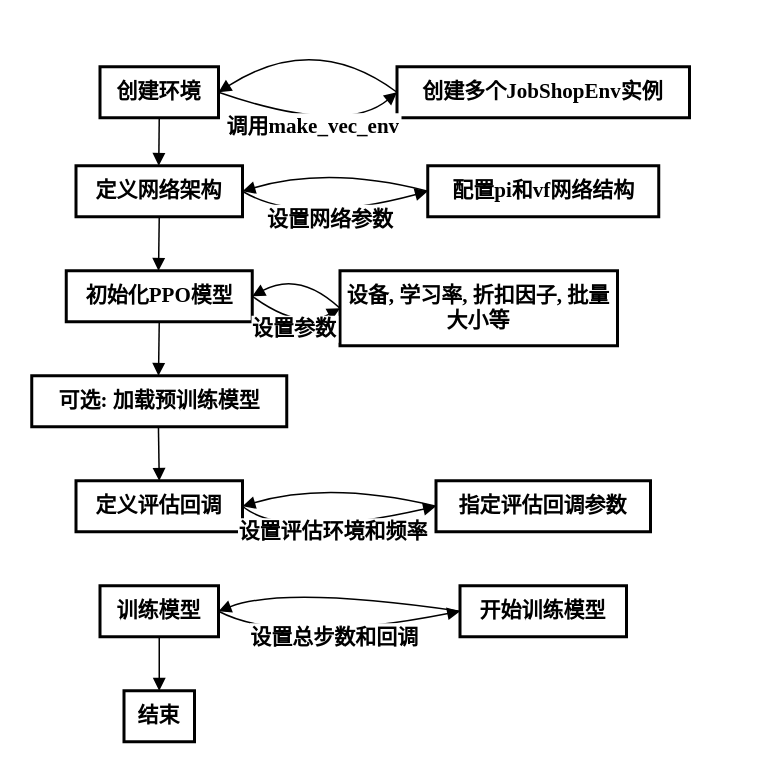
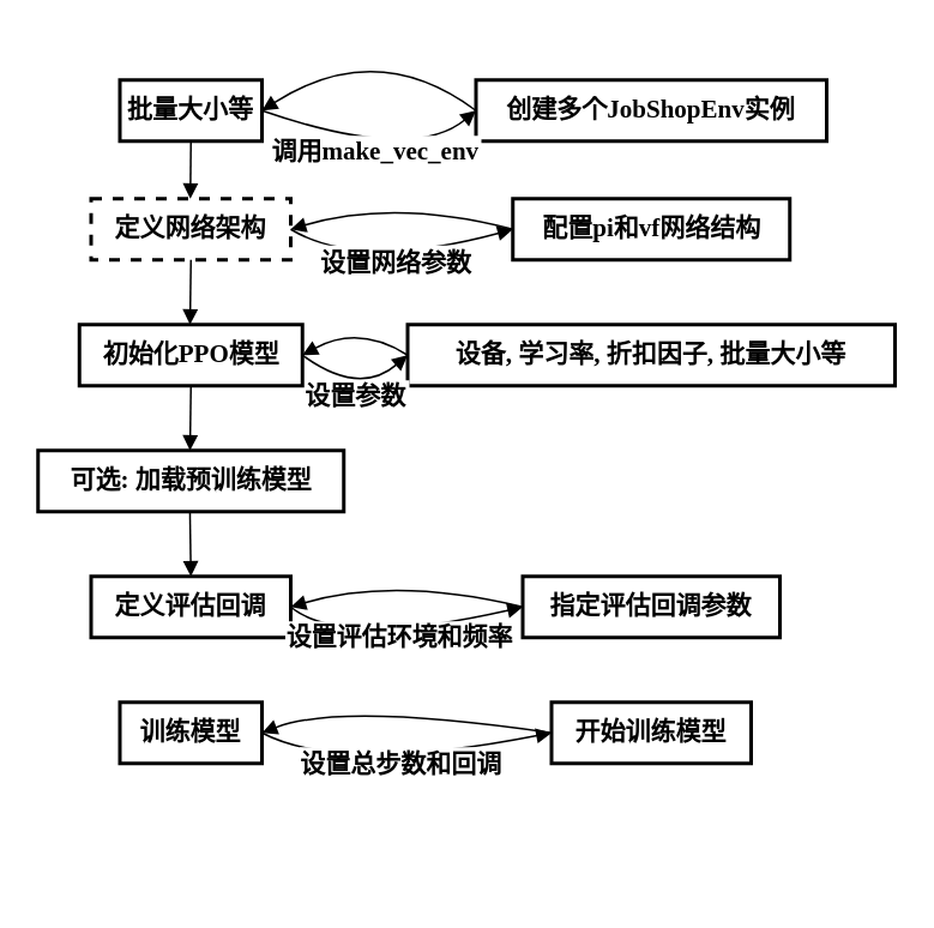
- <mxCell id="2" value="创建环境" style="whiteSpace=wrap;strokeWidth=2;fontFamily=宋体-简;fontStyle=1;fontSize=14;" vertex="1" parent="1"><mxGeometry x="66" y="44" width="79" height="34" as="geometry" /></mxCell>
+ <mxCell id="2" value="批量大小等" style="whiteSpace=wrap;strokeWidth=2;fontFamily=宋体-简;fontStyle=1;fontSize=14;" vertex="1" parent="1"><mxGeometry x="66" y="44" width="79" height="34" as="geometry" /></mxCell>
- <mxCell id="3" value="定义网络架构" style="whiteSpace=wrap;strokeWidth=2;fontFamily=宋体-简;fontStyle=1;fontSize=14;" vertex="1" parent="1"><mxGeometry x="50" y="110" width="111" height="34" as="geometry" /></mxCell>
+ <mxCell id="3" value="定义网络架构" style="whiteSpace=wrap;strokeWidth=2;fontFamily=宋体-简;fontStyle=1;fontSize=14;dashed=1;" vertex="1" parent="1"><mxGeometry x="50" y="110" width="111" height="34" as="geometry" /></mxCell>
- <mxCell id="11" value="设备, 学习率, 折扣因子, 批量大小等" style="whiteSpace=wrap;strokeWidth=2;fontFamily=宋体-简;fontStyle=1;fontSize=14;" vertex="1" parent="1"><mxGeometry x="226" y="180" width="185" height="50" as="geometry" /></mxCell>
+ <mxCell id="11" value="设备, 学习率, 折扣因子, 批量大小等" style="whiteSpace=wrap;strokeWidth=2;fontFamily=宋体-简;fontStyle=1;fontSize=14;" vertex="1" parent="1"><mxGeometry x="226" y="180" width="271" height="34" as="geometry" /></mxCell>
- <mxCell id="18" value="" style="curved=1;startArrow=none;endArrow=block;exitX=0.5;exitY=1;entryX=0.5;entryY=0;rounded=0;exitDx=0;exitDy=0;fontFamily=宋体-简;fontStyle=1;fontSize=14;" edge="1" parent="1" source="7" target="8"><mxGeometry relative="1" as="geometry"><Array as="points" /></mxGeometry></mxCell>
- <mxCell id="8" value="结束" style="whiteSpace=wrap;strokeWidth=2;fontFamily=宋体-简;fontStyle=1;fontSize=14;" vertex="1" parent="1"><mxGeometry x="82" y="460" width="47" height="34" as="geometry" /></mxCell>
